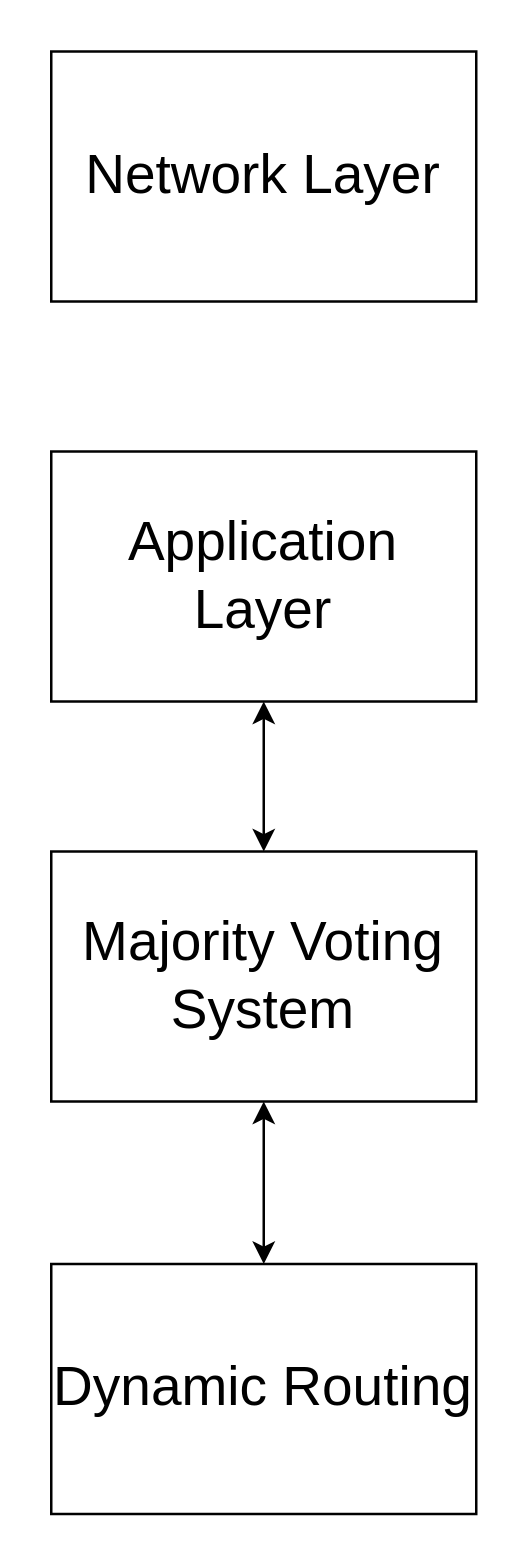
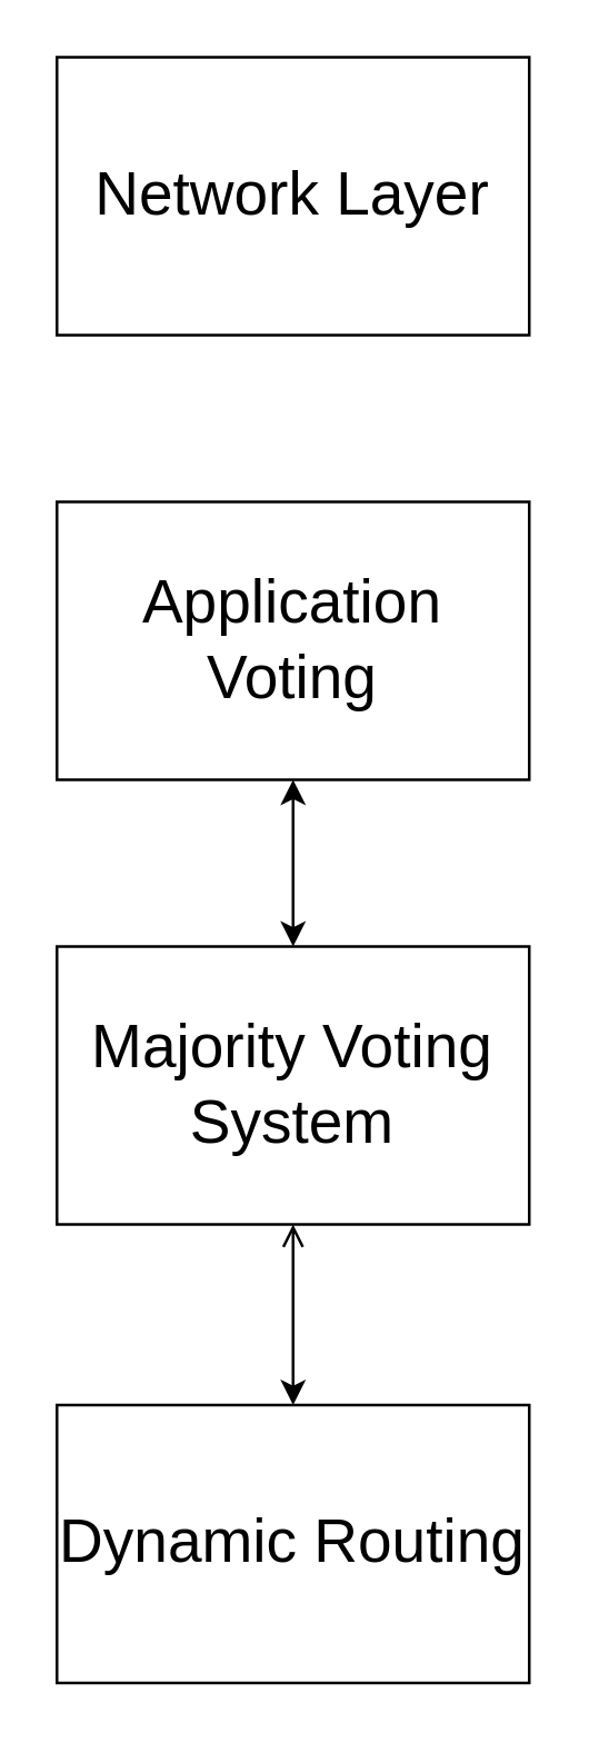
- <mxCell id="2" value="&lt;font style=&quot;font-size: 22px&quot;&gt;Application Layer&lt;/font&gt;" style="rounded=0;whiteSpace=wrap;html=1;" vertex="1" parent="1"><mxGeometry x="20" y="180" width="170" height="100" as="geometry" /></mxCell>
+ <mxCell id="2" value="&lt;font style=&quot;font-size: 22px&quot;&gt;Application Voting&lt;/font&gt;" style="rounded=0;whiteSpace=wrap;html=1;" vertex="1" parent="1"><mxGeometry x="20" y="180" width="170" height="100" as="geometry" /></mxCell>
- <mxCell id="6" value="" style="endArrow=classic;startArrow=classic;html=1;exitX=0.5;exitY=0;exitDx=0;exitDy=0;entryX=0.5;entryY=1;entryDx=0;entryDy=0;" edge="1" parent="1" source="4" target="3"><mxGeometry width="50" height="50" relative="1" as="geometry"><mxPoint x="60" y="380" as="sourcePoint" /><mxPoint x="110" y="330" as="targetPoint" /></mxGeometry></mxCell>
+ <mxCell id="6" value="" style="endArrow=open;startArrow=classic;html=1;exitX=0.5;exitY=0;exitDx=0;exitDy=0;entryX=0.5;entryY=1;entryDx=0;entryDy=0;" edge="1" parent="1" source="4" target="3"><mxGeometry width="50" height="50" relative="1" as="geometry"><mxPoint x="60" y="380" as="sourcePoint" /><mxPoint x="110" y="330" as="targetPoint" /></mxGeometry></mxCell>
